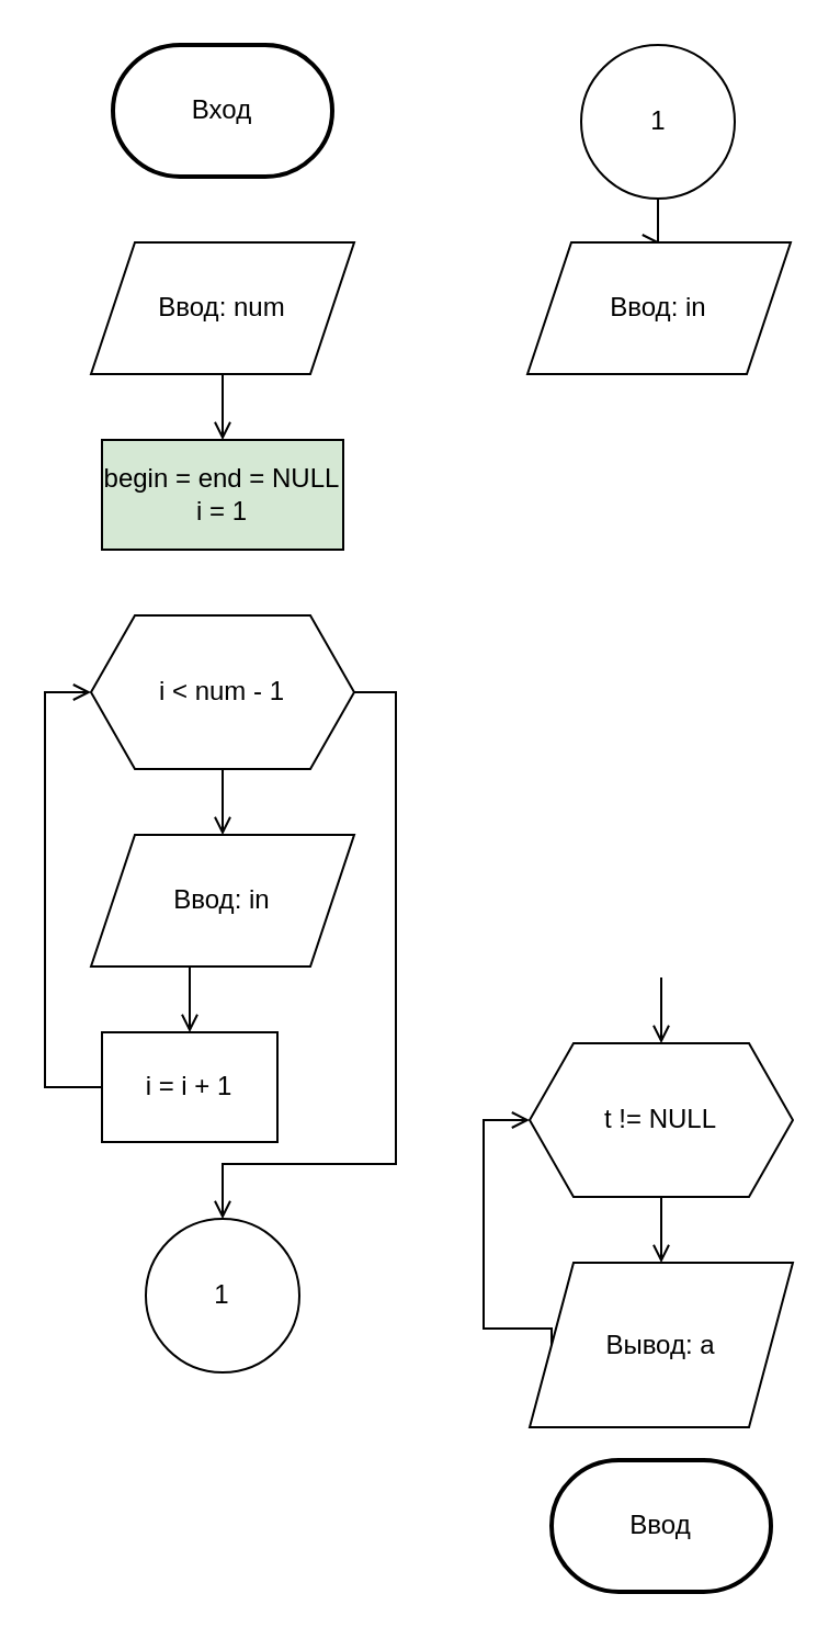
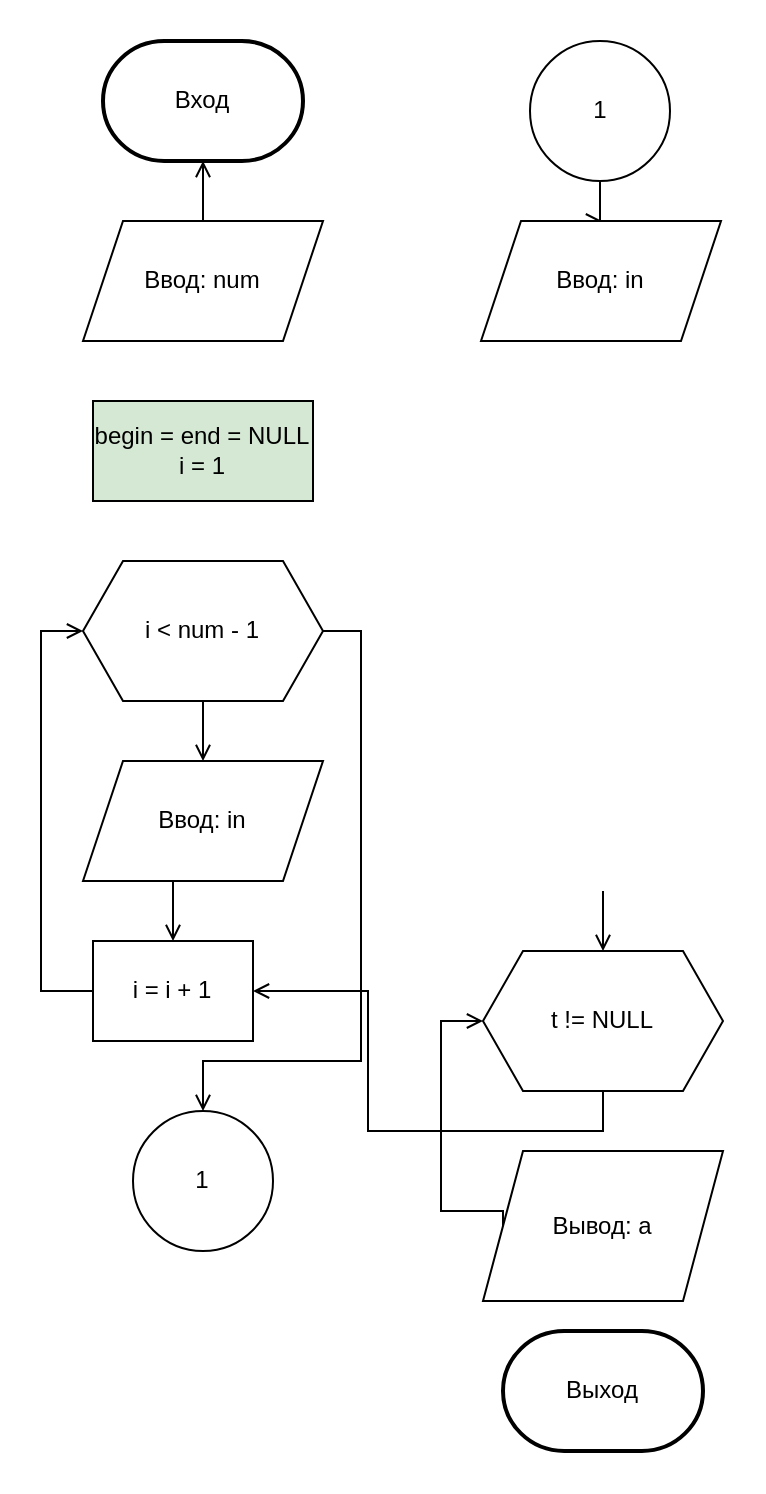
- <mxCell id="7" style="edgeStyle=orthogonalEdgeStyle;rounded=0;orthogonalLoop=1;jettySize=auto;html=1;endArrow=open;endFill=0;" parent="1" source="8" target="9" edge="1"><mxGeometry relative="1" as="geometry" /></mxCell>
+ <mxCell id="7" style="edgeStyle=orthogonalEdgeStyle;rounded=0;orthogonalLoop=1;jettySize=auto;html=1;endArrow=open;endFill=0;" parent="1" source="8" target="2" edge="1"><mxGeometry relative="1" as="geometry" /></mxCell>
- <mxCell id="17" style="edgeStyle=orthogonalEdgeStyle;rounded=0;orthogonalLoop=1;jettySize=auto;html=1;endArrow=open;endFill=0;exitX=0.5;exitY=1;exitDx=0;exitDy=0;entryX=0.5;entryY=0;entryDx=0;entryDy=0;" parent="1" source="18" target="20" edge="1"><mxGeometry relative="1" as="geometry"><mxPoint x="301" y="625" as="sourcePoint" /><mxPoint x="301" y="655" as="targetPoint" /></mxGeometry></mxCell>
+ <mxCell id="17" style="edgeStyle=orthogonalEdgeStyle;rounded=0;orthogonalLoop=1;jettySize=auto;html=1;endArrow=open;endFill=0;exitX=0.5;exitY=1;exitDx=0;exitDy=0;" parent="1" source="18" target="13" edge="1"><mxGeometry relative="1" as="geometry"><mxPoint x="301" y="625" as="sourcePoint" /><mxPoint x="301" y="655" as="targetPoint" /></mxGeometry></mxCell>
- <mxCell id="3" value="Ввод" style="strokeWidth=2;html=1;shape=mxgraph.flowchart.terminator;whiteSpace=wrap;" parent="1" vertex="1"><mxGeometry x="251" y="665" width="100" height="60" as="geometry" /></mxCell>
+ <mxCell id="3" value="Выход" style="strokeWidth=2;html=1;shape=mxgraph.flowchart.terminator;whiteSpace=wrap;" parent="1" vertex="1"><mxGeometry x="251" y="665" width="100" height="60" as="geometry" /></mxCell>
